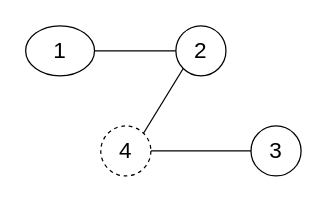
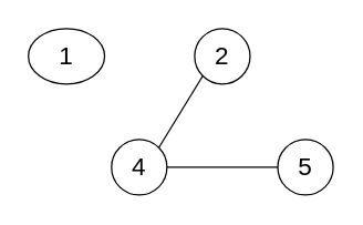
- <mxCell id="2" style="edgeStyle=none;html=1;exitX=1;exitY=0.5;exitDx=0;exitDy=0;fontSize=18;startArrow=none;startFill=0;endArrow=none;endFill=0;" edge="1" parent="1" source="3" target="5"><mxGeometry relative="1" as="geometry" /></mxCell>
- <mxCell id="7" value="4" style="ellipse;whiteSpace=wrap;html=1;aspect=fixed;fontSize=18;dashed=1;" vertex="1" parent="1"><mxGeometry x="80" y="100" width="40" height="40" as="geometry" /></mxCell>
+ <mxCell id="7" value="4" style="ellipse;whiteSpace=wrap;html=1;aspect=fixed;fontSize=18;" vertex="1" parent="1"><mxGeometry x="80" y="100" width="40" height="40" as="geometry" /></mxCell>
- <mxCell id="8" value="3" style="ellipse;whiteSpace=wrap;html=1;aspect=fixed;fontSize=18;" vertex="1" parent="1"><mxGeometry x="200" y="100" width="40" height="40" as="geometry" /></mxCell>
+ <mxCell id="8" value="5" style="ellipse;whiteSpace=wrap;html=1;aspect=fixed;fontSize=18;" vertex="1" parent="1"><mxGeometry x="200" y="100" width="40" height="40" as="geometry" /></mxCell>
